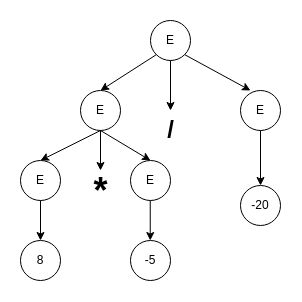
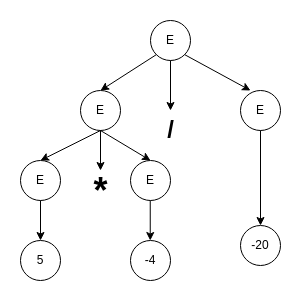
- <mxCell id="16" value="-20" style="ellipse;whiteSpace=wrap;html=1;aspect=fixed;" vertex="1" parent="1"><mxGeometry x="240" y="185" width="40" height="40" as="geometry" /></mxCell>
+ <mxCell id="16" value="-20" style="ellipse;whiteSpace=wrap;html=1;aspect=fixed;" vertex="1" parent="1"><mxGeometry x="240" y="225" width="40" height="40" as="geometry" /></mxCell>
- <mxCell id="19" value="8" style="ellipse;whiteSpace=wrap;html=1;aspect=fixed;" vertex="1" parent="1"><mxGeometry x="20" y="240" width="40" height="40" as="geometry" /></mxCell>
+ <mxCell id="19" value="5" style="ellipse;whiteSpace=wrap;html=1;aspect=fixed;" vertex="1" parent="1"><mxGeometry x="20" y="240" width="40" height="40" as="geometry" /></mxCell>
- <mxCell id="20" value="-5" style="ellipse;whiteSpace=wrap;html=1;aspect=fixed;" vertex="1" parent="1"><mxGeometry x="130" y="240" width="40" height="40" as="geometry" /></mxCell>
+ <mxCell id="20" value="-4" style="ellipse;whiteSpace=wrap;html=1;aspect=fixed;" vertex="1" parent="1"><mxGeometry x="130" y="240" width="40" height="40" as="geometry" /></mxCell>
